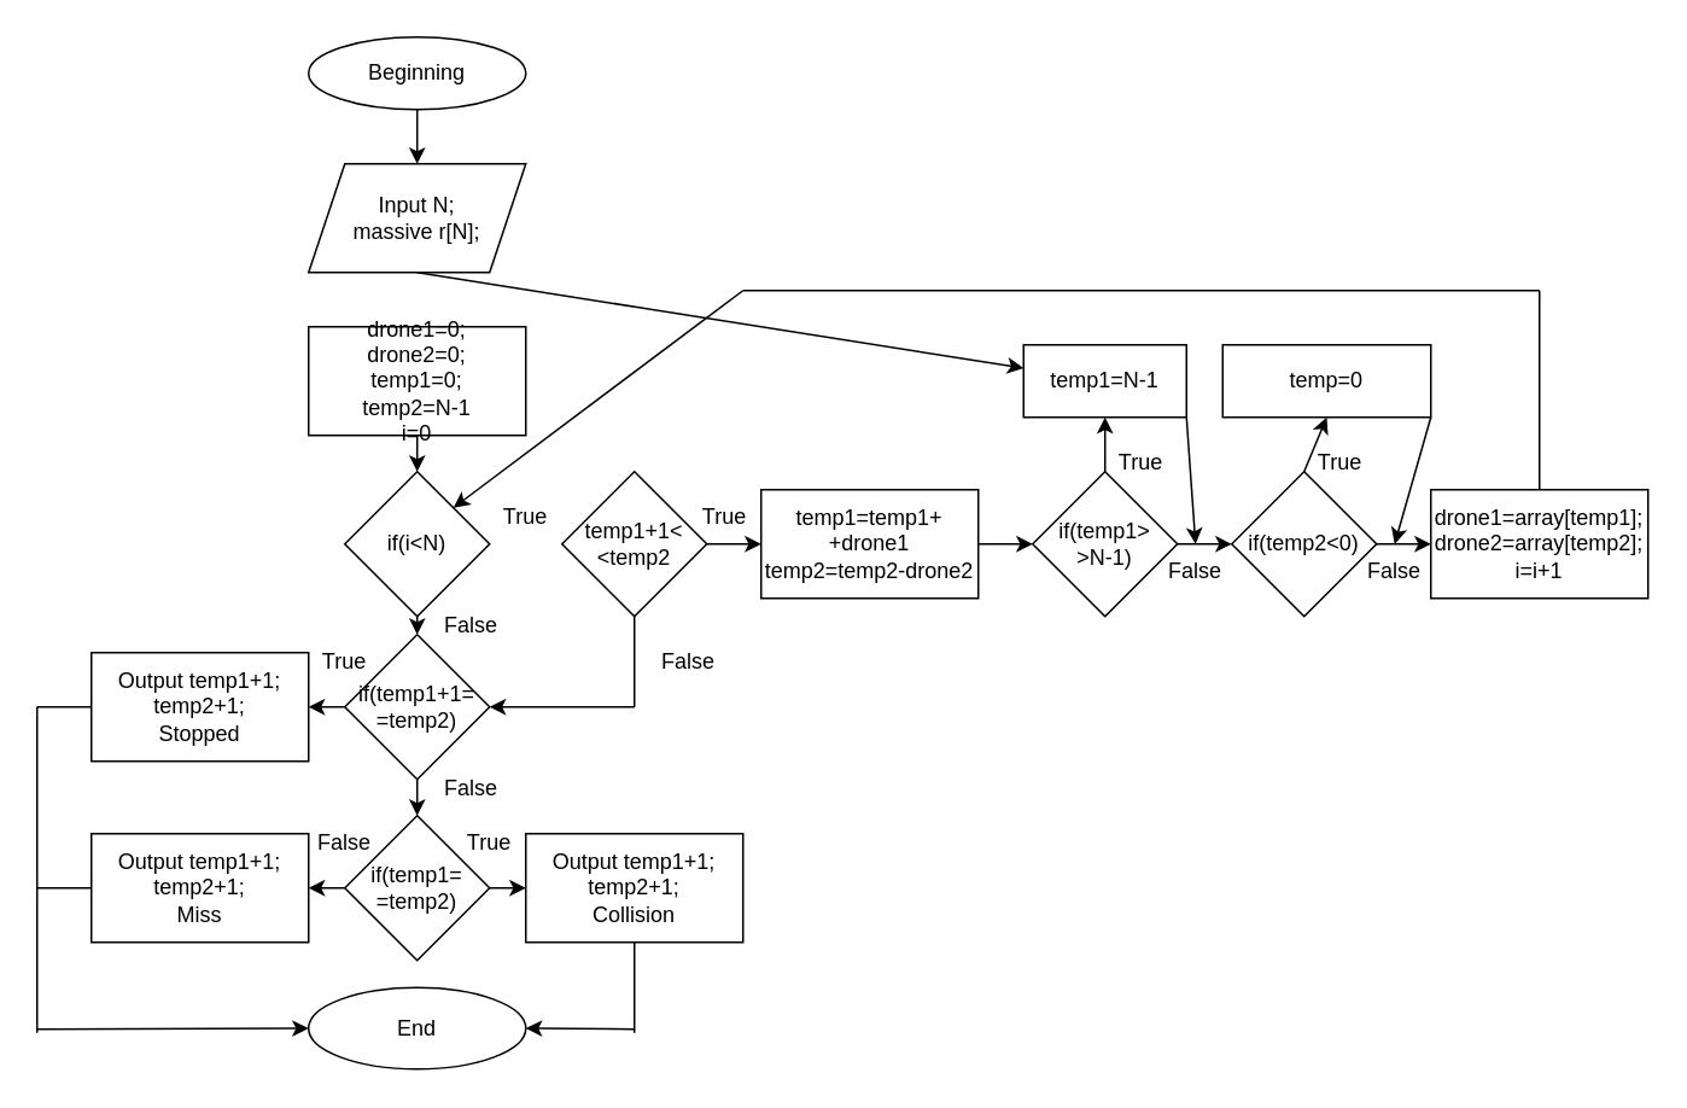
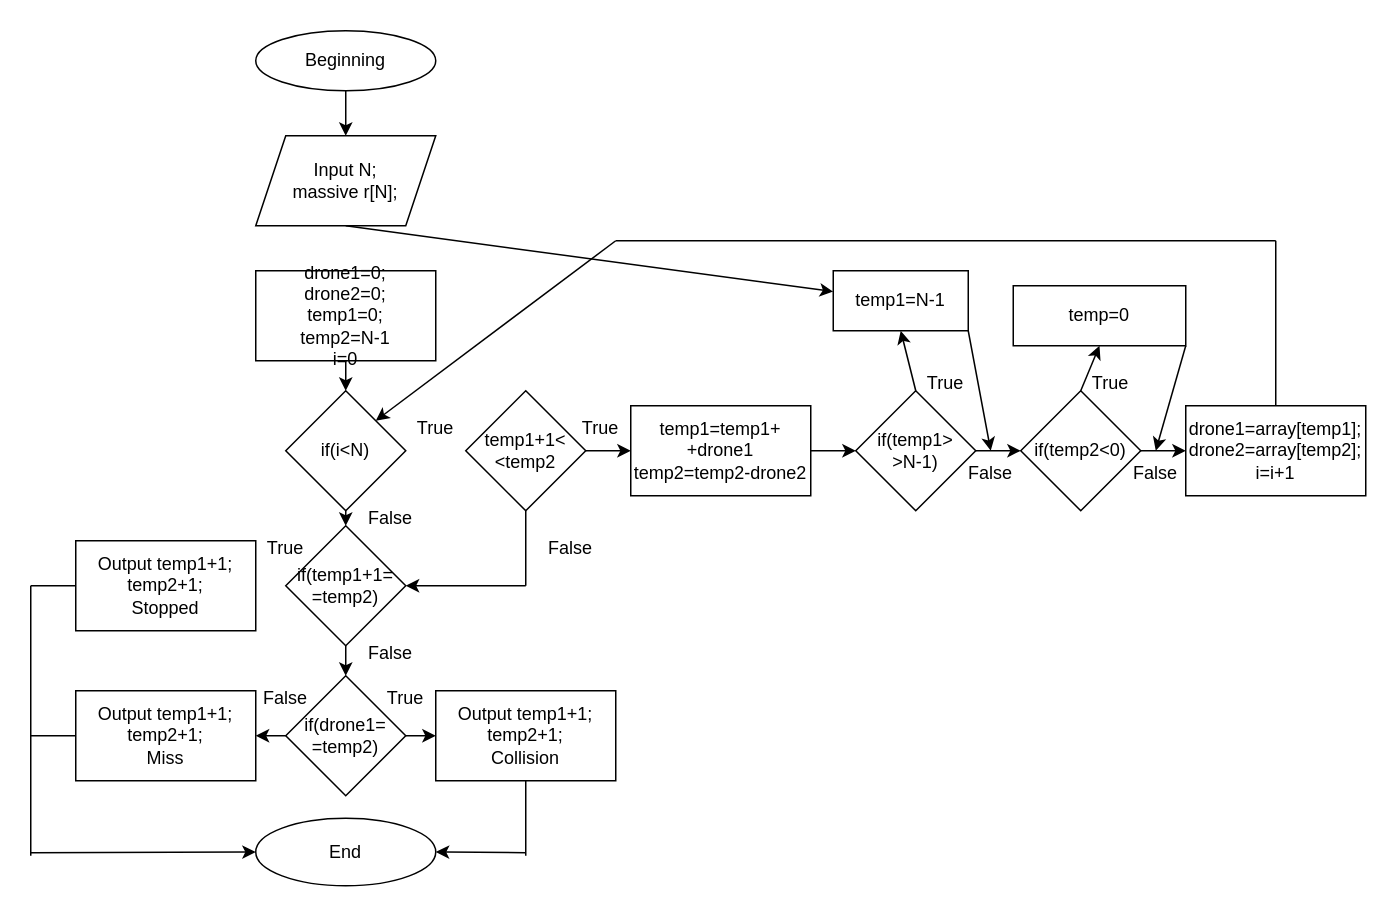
- <mxCell id="14" value="temp1=N-1" style="rounded=0;whiteSpace=wrap;html=1;" vertex="1" parent="1"><mxGeometry x="565" y="190" width="90" height="40" as="geometry" /></mxCell>
+ <mxCell id="14" value="temp1=N-1" style="rounded=0;whiteSpace=wrap;html=1;" vertex="1" parent="1"><mxGeometry x="555" y="180" width="90" height="40" as="geometry" /></mxCell>
- <mxCell id="32" value="" style="endArrow=classic;html=1;rounded=0;entryX=1;entryY=0.5;entryDx=0;entryDy=0;exitX=0;exitY=0.5;exitDx=0;exitDy=0;" edge="1" parent="1" source="19" target="31"><mxGeometry width="50" height="50" relative="1" as="geometry"><mxPoint x="340" y="400" as="sourcePoint" /><mxPoint x="390" y="350" as="targetPoint" /></mxGeometry></mxCell>
- <mxCell id="33" value="if(temp1=&lt;br&gt;=temp2)" style="rhombus;whiteSpace=wrap;html=1;" vertex="1" parent="1"><mxGeometry x="190" y="450" width="80" height="80" as="geometry" /></mxCell>
+ <mxCell id="33" value="if(drone1=&lt;br&gt;=temp2)" style="rhombus;whiteSpace=wrap;html=1;" vertex="1" parent="1"><mxGeometry x="190" y="450" width="80" height="80" as="geometry" /></mxCell>
